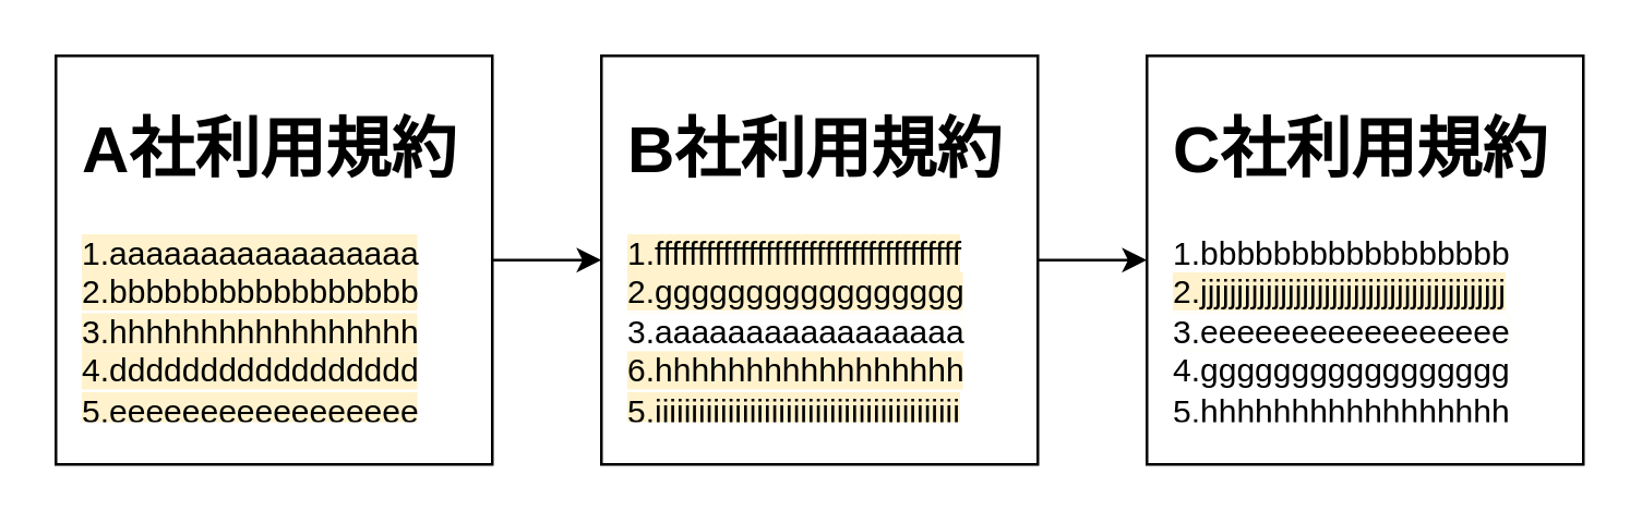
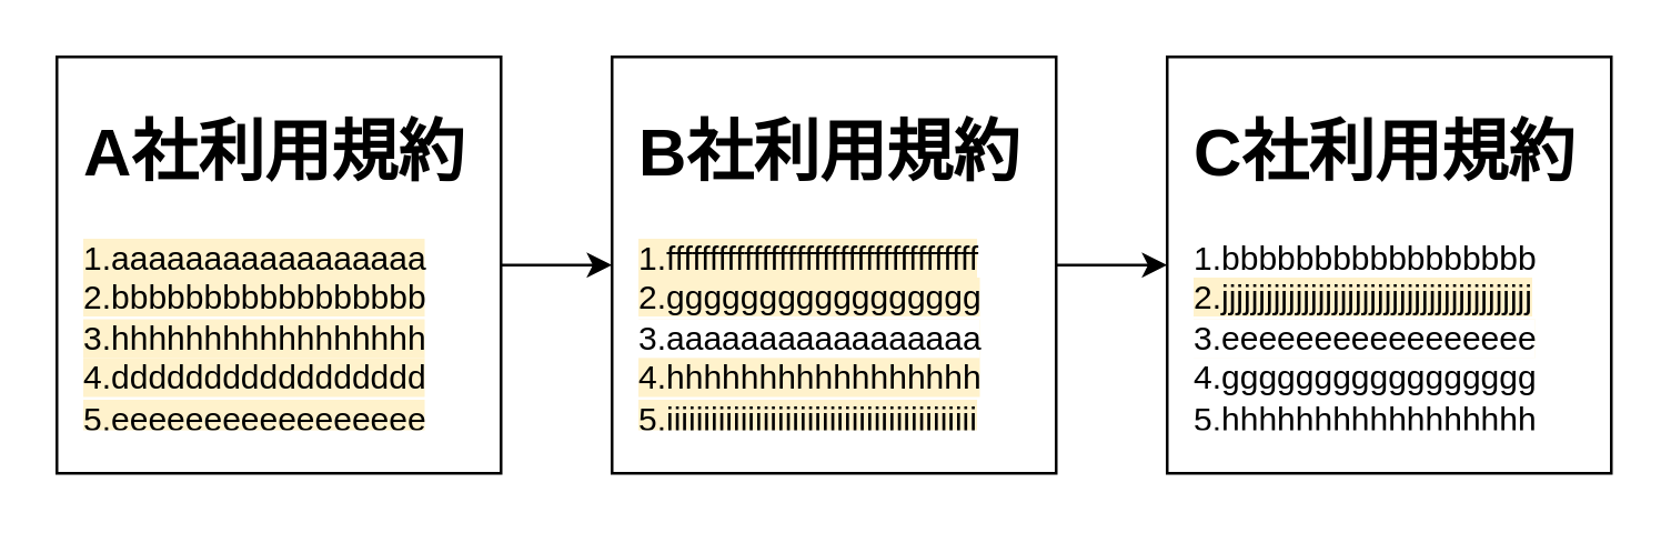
- <mxCell id="7" value="&lt;h1&gt;B社利用規約&lt;br&gt;&lt;/h1&gt;&lt;div&gt;&lt;span style=&quot;background-color: rgb(255, 242, 204);&quot;&gt;1.ffffffffffffffffffffffffffffffffffff&lt;/span&gt;&lt;/div&gt;&lt;div&gt;&lt;span style=&quot;background-color: rgb(255, 242, 204);&quot;&gt;2.ggggggggggggggggg&lt;/span&gt;&lt;/div&gt;&lt;div&gt;&lt;span style=&quot;background-color: rgb(255, 242, 204);&quot;&gt;&lt;span style=&quot;background-color: rgb(255, 255, 255);&quot;&gt;3.aaaaaaaaaaaaaaaaa&lt;/span&gt;&lt;br&gt;&lt;/span&gt;&lt;/div&gt;&lt;div&gt;&lt;span style=&quot;background-color: rgb(255, 242, 204);&quot;&gt;6.hhhhhhhhhhhhhhhhh&lt;/span&gt;&lt;/div&gt;&lt;div&gt;&lt;span style=&quot;background-color: rgb(255, 242, 204);&quot;&gt;5.iiiiiiiiiiiiiiiiiiiiiiiiiiiiiiiiiiiiiiiiii&lt;/span&gt;&lt;br&gt;&lt;/div&gt;" style="text;html=1;strokeColor=none;fillColor=none;spacing=5;spacingTop=-20;whiteSpace=wrap;overflow=hidden;rounded=0;" vertex="1" parent="5"><mxGeometry x="4.706" y="15" width="155.294" height="120" as="geometry" /></mxCell>
+ <mxCell id="7" value="&lt;h1&gt;B社利用規約&lt;br&gt;&lt;/h1&gt;&lt;div&gt;&lt;span style=&quot;background-color: rgb(255, 242, 204);&quot;&gt;1.ffffffffffffffffffffffffffffffffffff&lt;/span&gt;&lt;/div&gt;&lt;div&gt;&lt;span style=&quot;background-color: rgb(255, 242, 204);&quot;&gt;2.ggggggggggggggggg&lt;/span&gt;&lt;/div&gt;&lt;div&gt;&lt;span style=&quot;background-color: rgb(255, 242, 204);&quot;&gt;&lt;span style=&quot;background-color: rgb(255, 255, 255);&quot;&gt;3.aaaaaaaaaaaaaaaaa&lt;/span&gt;&lt;br&gt;&lt;/span&gt;&lt;/div&gt;&lt;div&gt;&lt;span style=&quot;background-color: rgb(255, 242, 204);&quot;&gt;4.hhhhhhhhhhhhhhhhh&lt;/span&gt;&lt;/div&gt;&lt;div&gt;&lt;span style=&quot;background-color: rgb(255, 242, 204);&quot;&gt;5.iiiiiiiiiiiiiiiiiiiiiiiiiiiiiiiiiiiiiiiiii&lt;/span&gt;&lt;br&gt;&lt;/div&gt;" style="text;html=1;strokeColor=none;fillColor=none;spacing=5;spacingTop=-20;whiteSpace=wrap;overflow=hidden;rounded=0;" vertex="1" parent="5"><mxGeometry x="4.706" y="15" width="155.294" height="120" as="geometry" /></mxCell>
